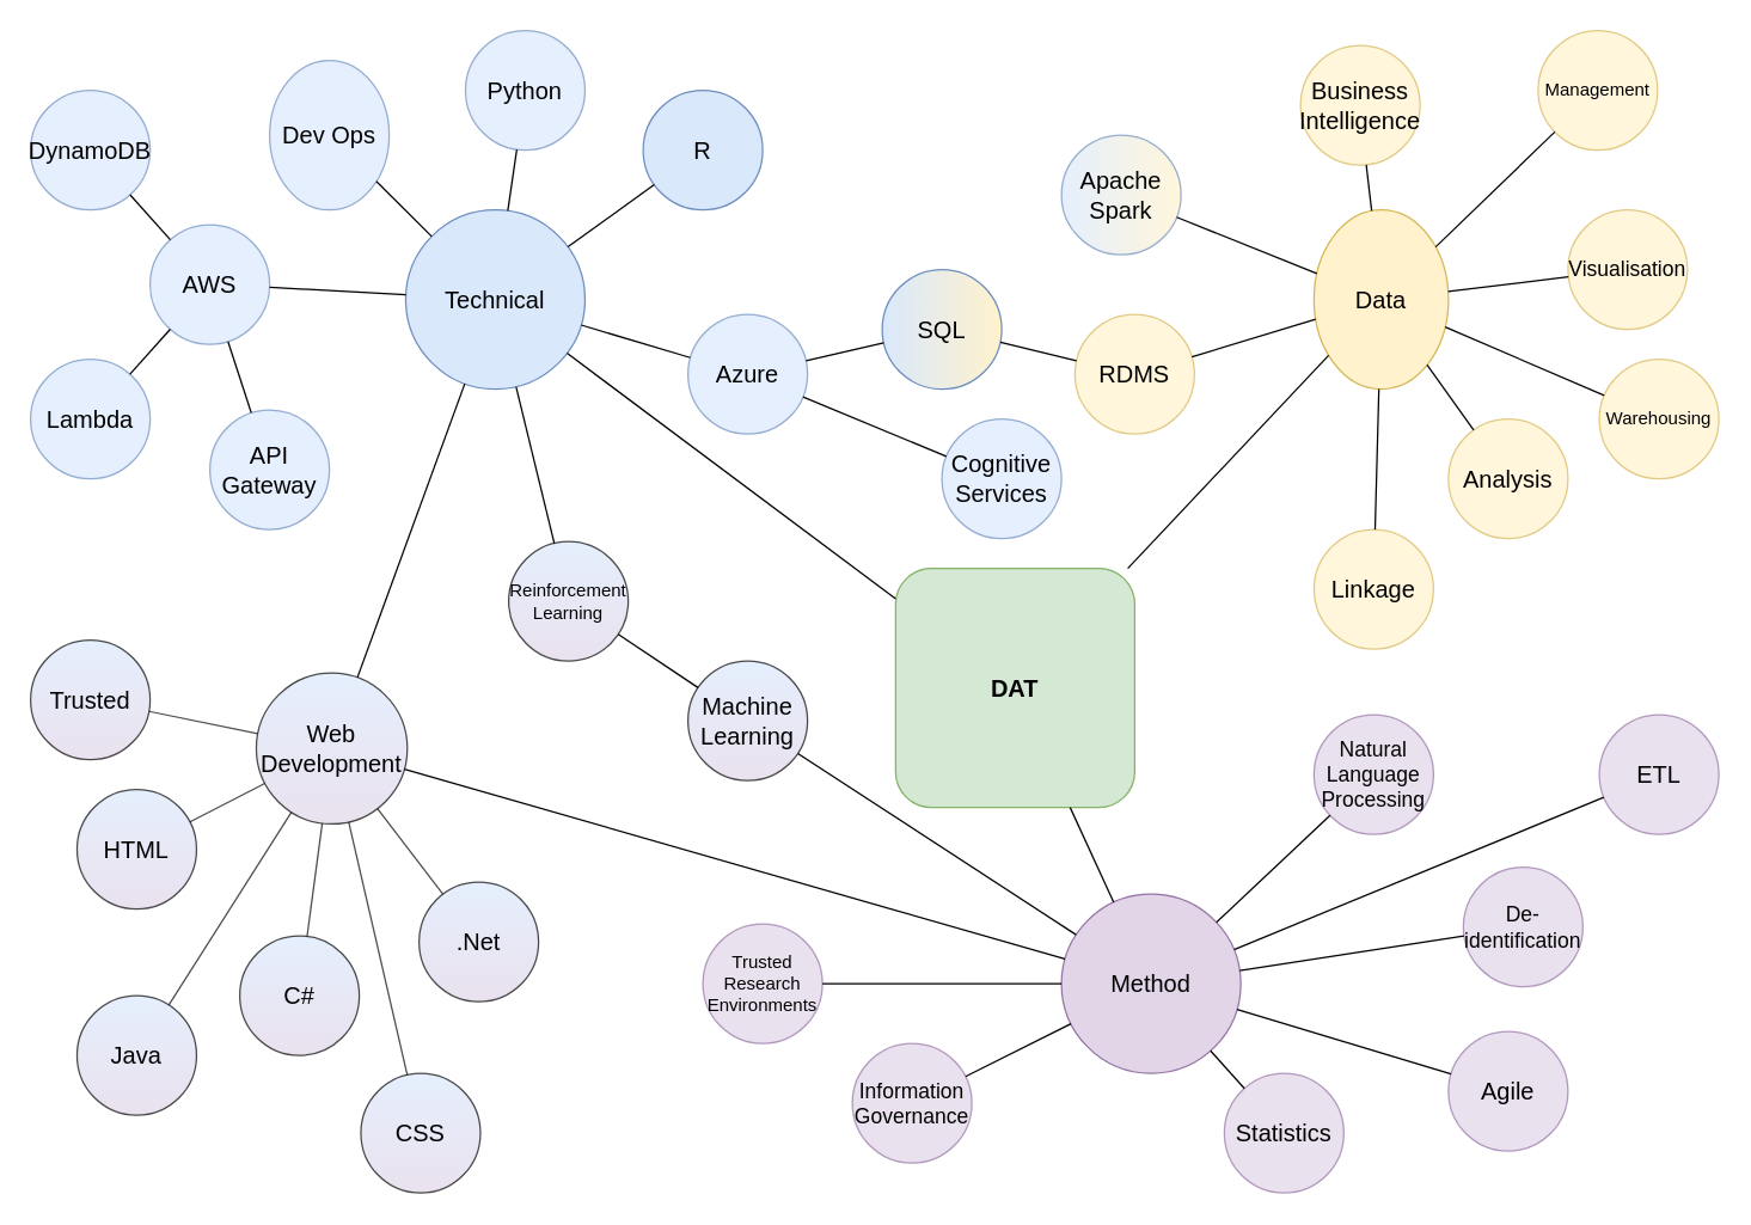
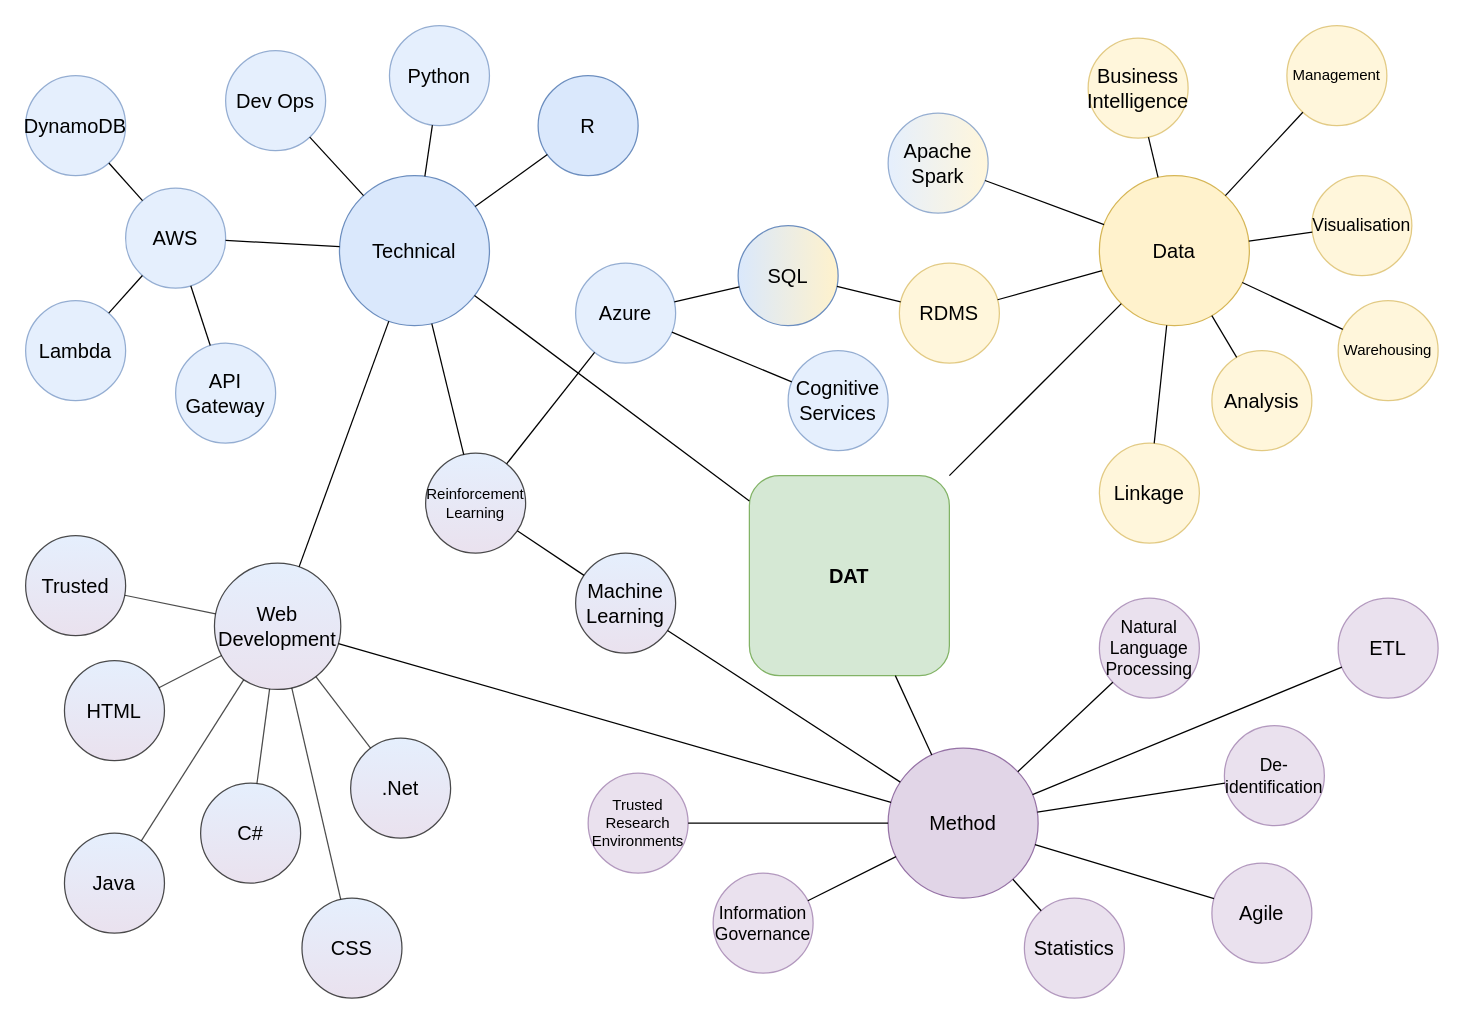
- <mxCell id="40" value="Dev Ops" style="ellipse;whiteSpace=wrap;html=1;aspect=fixed;fillColor=#dae8fc;strokeColor=#6c8ebf;opacity=70;fontSize=16;" parent="1" vertex="1"><mxGeometry x="180" y="40" width="80" height="100" as="geometry" /></mxCell>
+ <mxCell id="40" value="Dev Ops" style="ellipse;whiteSpace=wrap;html=1;aspect=fixed;fillColor=#dae8fc;strokeColor=#6c8ebf;opacity=70;fontSize=16;" parent="1" vertex="1"><mxGeometry x="180" y="40" width="80" height="80" as="geometry" /></mxCell>
- <mxCell id="4" value="Data" style="ellipse;whiteSpace=wrap;html=1;aspect=fixed;fillColor=#fff2cc;strokeColor=#d6b656;fontSize=16;" parent="1" vertex="1"><mxGeometry x="879" y="140" width="90" height="120" as="geometry" /></mxCell>
+ <mxCell id="4" value="Data" style="ellipse;whiteSpace=wrap;html=1;aspect=fixed;fillColor=#fff2cc;strokeColor=#d6b656;fontSize=16;" parent="1" vertex="1"><mxGeometry x="879" y="140" width="120" height="120" as="geometry" /></mxCell>
- <mxCell id="36" value="" style="endArrow=none;html=1;rounded=0;fontSize=16;" parent="1" source="35" target="3" edge="1"><mxGeometry width="50" height="50" relative="1" as="geometry"><mxPoint x="469" y="210" as="sourcePoint" /><mxPoint x="519" y="160" as="targetPoint" /></mxGeometry></mxCell>
+ <mxCell id="36" value="" style="endArrow=none;html=1;rounded=0;fontSize=16;" parent="1" source="35" target="56" edge="1"><mxGeometry width="50" height="50" relative="1" as="geometry"><mxPoint x="469" y="210" as="sourcePoint" /><mxPoint x="519" y="160" as="targetPoint" /></mxGeometry></mxCell>
